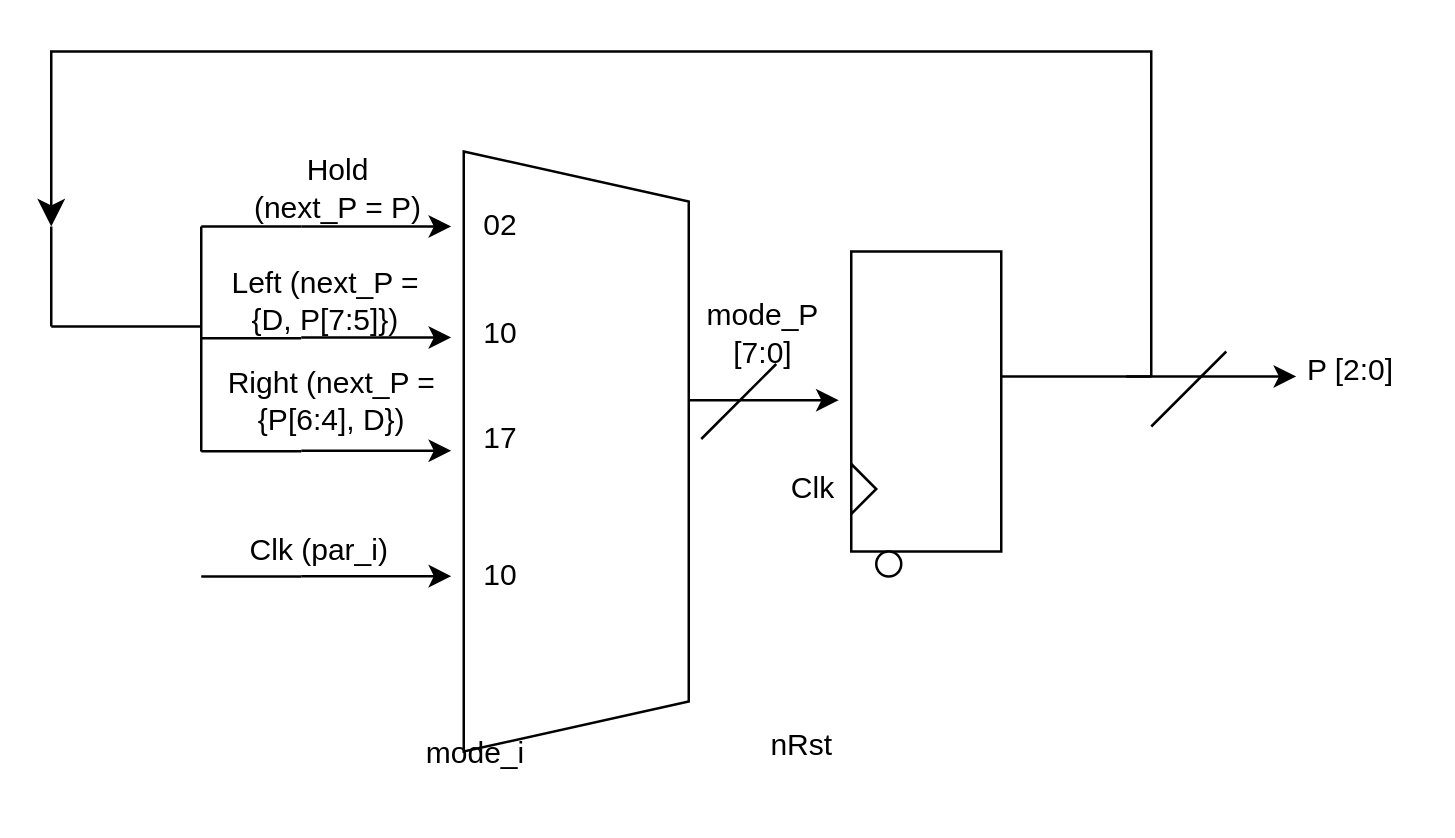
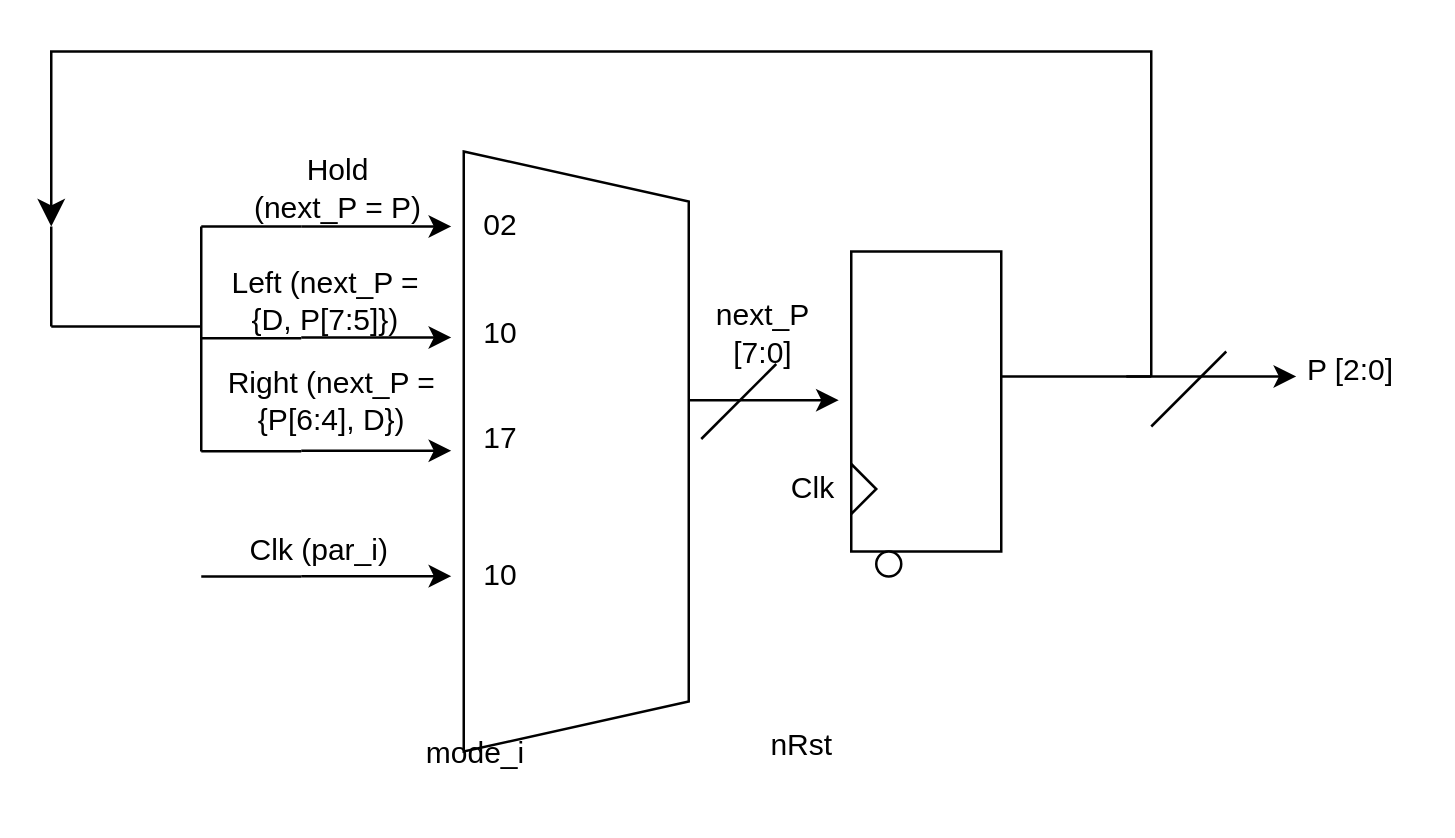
- <mxCell id="30" value="mode_P&lt;div&gt;[7:0]&lt;/div&gt;" style="text;html=1;align=center;verticalAlign=middle;whiteSpace=wrap;rounded=0;" vertex="1" parent="1"><mxGeometry x="280" y="120" width="50" height="25" as="geometry" /></mxCell>
+ <mxCell id="30" value="next_P&lt;div&gt;[7:0]&lt;/div&gt;" style="text;html=1;align=center;verticalAlign=middle;whiteSpace=wrap;rounded=0;" vertex="1" parent="1"><mxGeometry x="280" y="120" width="50" height="25" as="geometry" /></mxCell>
